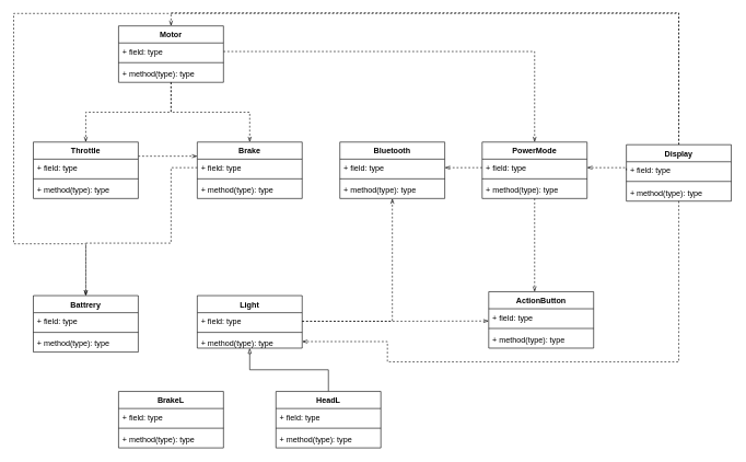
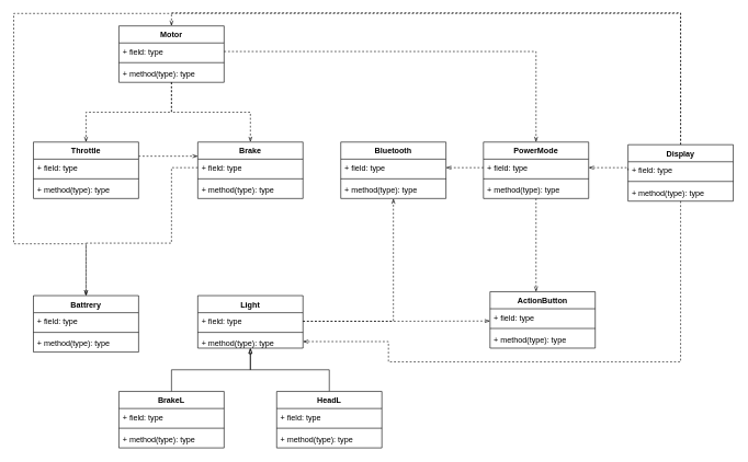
+ <mxCell id="25" style="edgeStyle=orthogonalEdgeStyle;rounded=0;orthogonalLoop=1;jettySize=auto;html=1;exitX=0.5;exitY=0;exitDx=0;exitDy=0;endArrow=blockThin;endFill=0;entryX=0.5;entryY=1;entryDx=0;entryDy=0;" edge="1" parent="1" source="26" target="21"><mxGeometry relative="1" as="geometry"><mxPoint x="370" y="545" as="targetPoint" /></mxGeometry></mxCell>
